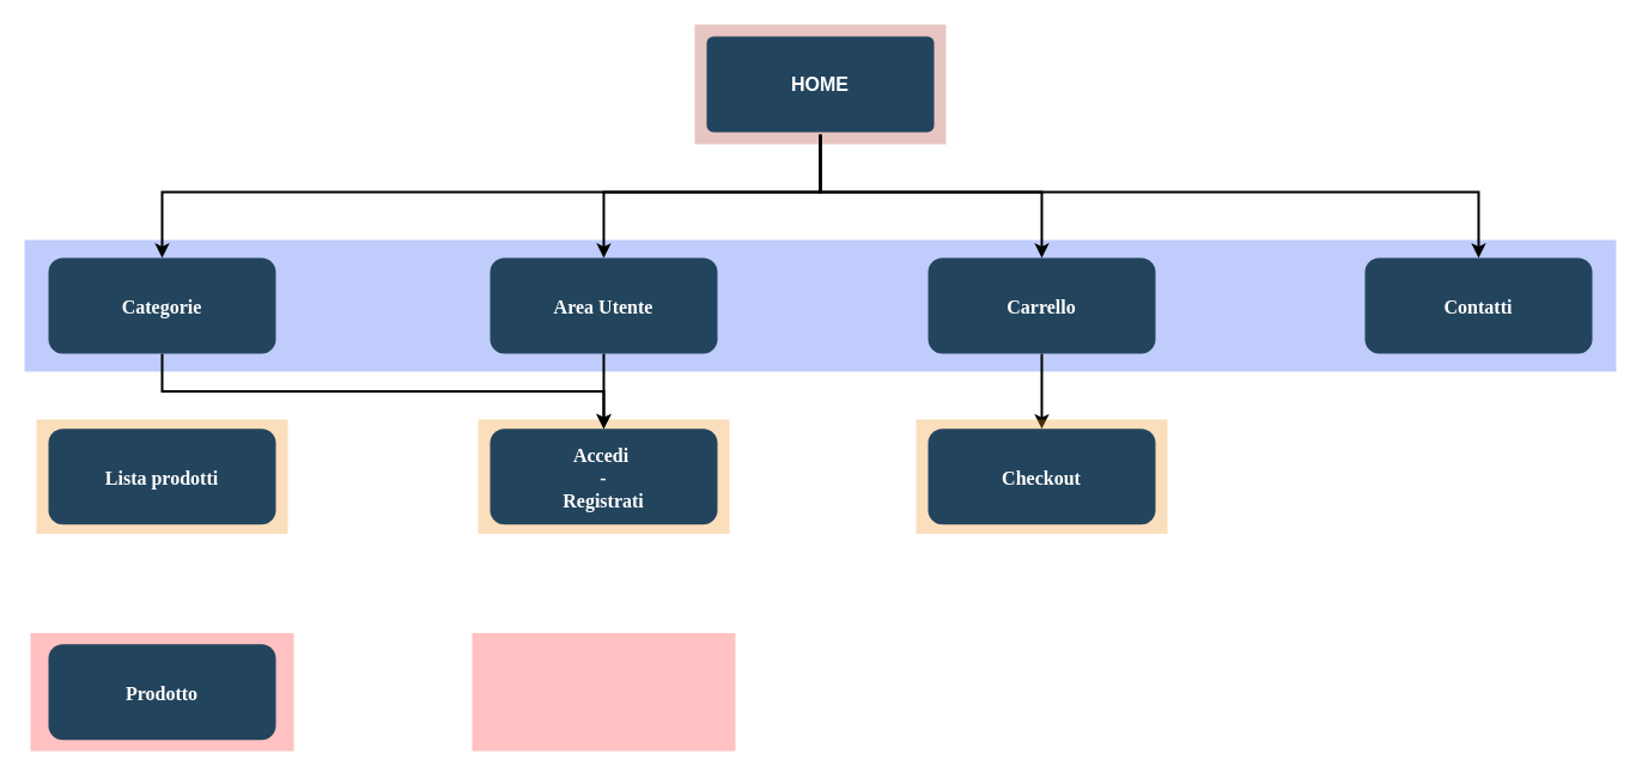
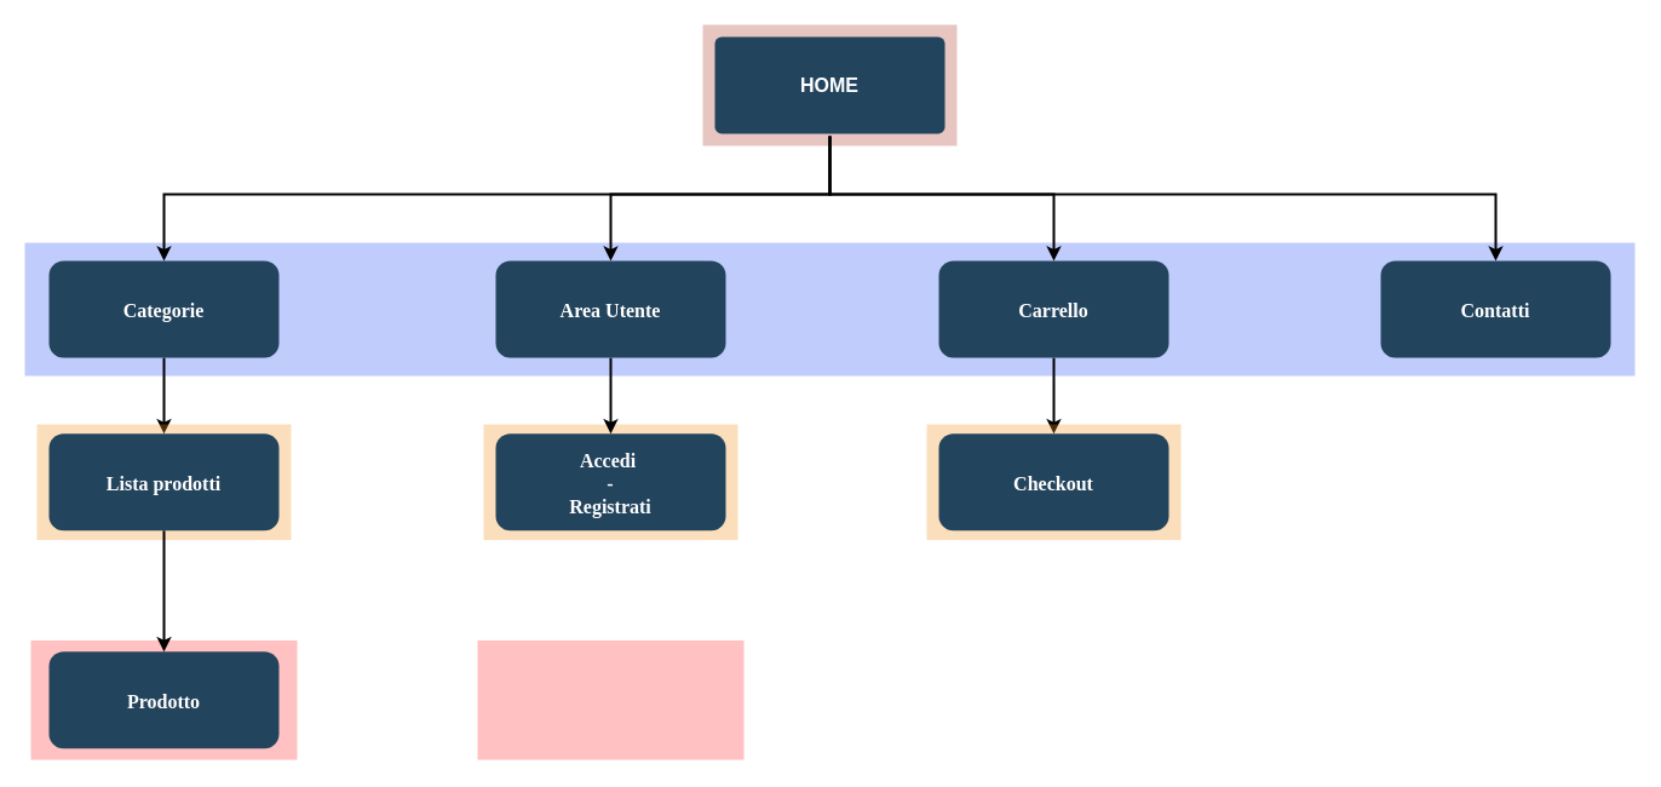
- <mxCell id="11" style="edgeStyle=orthogonalEdgeStyle;rounded=0;orthogonalLoop=1;jettySize=auto;html=1;exitX=0.5;exitY=1;exitDx=0;exitDy=0;strokeWidth=2;" parent="1" source="12" target="13" edge="1"><mxGeometry relative="1" as="geometry"><mxPoint x="135" y="340" as="targetPoint" /></mxGeometry></mxCell>
+ <mxCell id="11" style="edgeStyle=orthogonalEdgeStyle;rounded=0;orthogonalLoop=1;jettySize=auto;html=1;exitX=0.5;exitY=1;exitDx=0;exitDy=0;strokeWidth=2;entryX=0.5;entryY=0;entryDx=0;entryDy=0;" parent="1" source="12" target="18" edge="1"><mxGeometry relative="1" as="geometry"><mxPoint x="135" y="340" as="targetPoint" /></mxGeometry></mxCell>
+ <mxCell id="17" style="edgeStyle=orthogonalEdgeStyle;rounded=0;orthogonalLoop=1;jettySize=auto;html=1;exitX=0.5;exitY=1;exitDx=0;exitDy=0;entryX=0.5;entryY=0;entryDx=0;entryDy=0;strokeWidth=2;fontSize=16;" parent="1" source="18" target="19" edge="1"><mxGeometry relative="1" as="geometry" /></mxCell>
